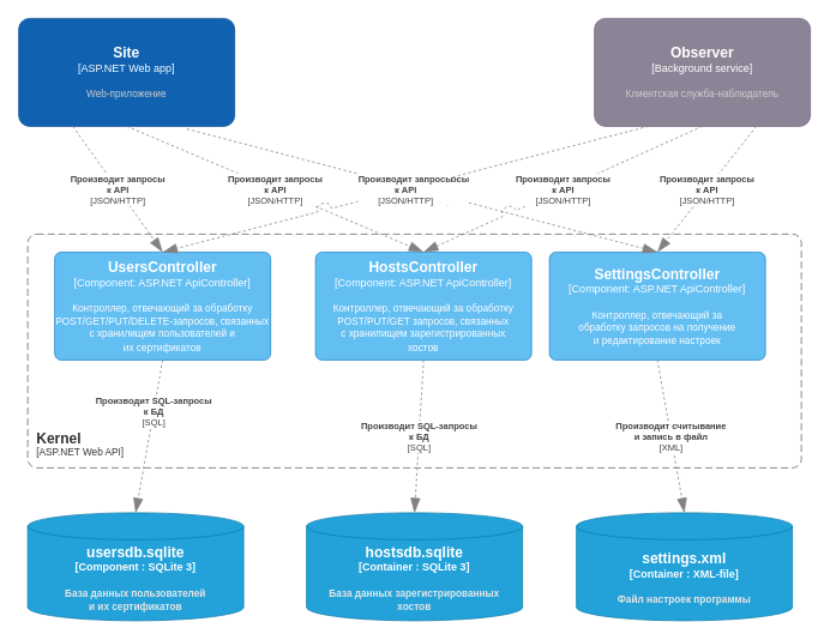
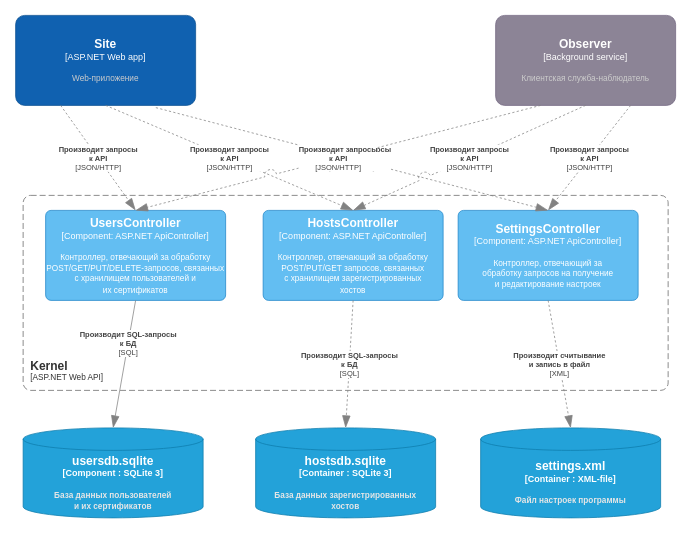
- <mxCell id="17" value="&lt;div style=&quot;text-align: left&quot;&gt;&lt;div style=&quot;text-align: center&quot;&gt;&lt;b&gt;Производит SQL-запросы&#10;к БД&lt;/b&gt;&lt;/div&gt;&lt;div style=&quot;text-align: center&quot;&gt;[SQL]&lt;/div&gt;&lt;/div&gt;" style="endArrow=blockThin;html=1;fontSize=10;fontColor=#404040;strokeWidth=1;endFill=1;strokeColor=#828282;elbow=vertical;metaEdit=1;endSize=14;startSize=14;jumpStyle=arc;jumpSize=16;rounded=0;dashed=1;exitX=0.5;exitY=1;exitDx=0;exitDy=0;exitPerimeter=0;entryX=0.5;entryY=0;entryDx=0;entryDy=0;entryPerimeter=0;" parent="1" source="5" target="11" edge="1"><mxGeometry x="-0.333" width="240" relative="1" as="geometry"><mxPoint x="-90" y="210" as="sourcePoint" /><mxPoint x="150" y="210" as="targetPoint" /><mxPoint as="offset" /></mxGeometry></mxCell>
+ <mxCell id="17" value="&lt;div style=&quot;text-align: left&quot;&gt;&lt;div style=&quot;text-align: center&quot;&gt;&lt;b&gt;Производит SQL-запросы&#10;к БД&lt;/b&gt;&lt;/div&gt;&lt;div style=&quot;text-align: center&quot;&gt;[SQL]&lt;/div&gt;&lt;/div&gt;" style="endArrow=blockThin;html=1;fontSize=10;fontColor=#404040;strokeWidth=1;endFill=1;strokeColor=#828282;elbow=vertical;metaEdit=1;endSize=14;startSize=14;jumpStyle=arc;jumpSize=16;rounded=0;dashed=0;exitX=0.5;exitY=1;exitDx=0;exitDy=0;exitPerimeter=0;entryX=0.5;entryY=0;entryDx=0;entryDy=0;entryPerimeter=0;" parent="1" source="5" target="11" edge="1"><mxGeometry x="-0.333" width="240" relative="1" as="geometry"><mxPoint x="-90" y="210" as="sourcePoint" /><mxPoint x="150" y="210" as="targetPoint" /><mxPoint as="offset" /></mxGeometry></mxCell>
